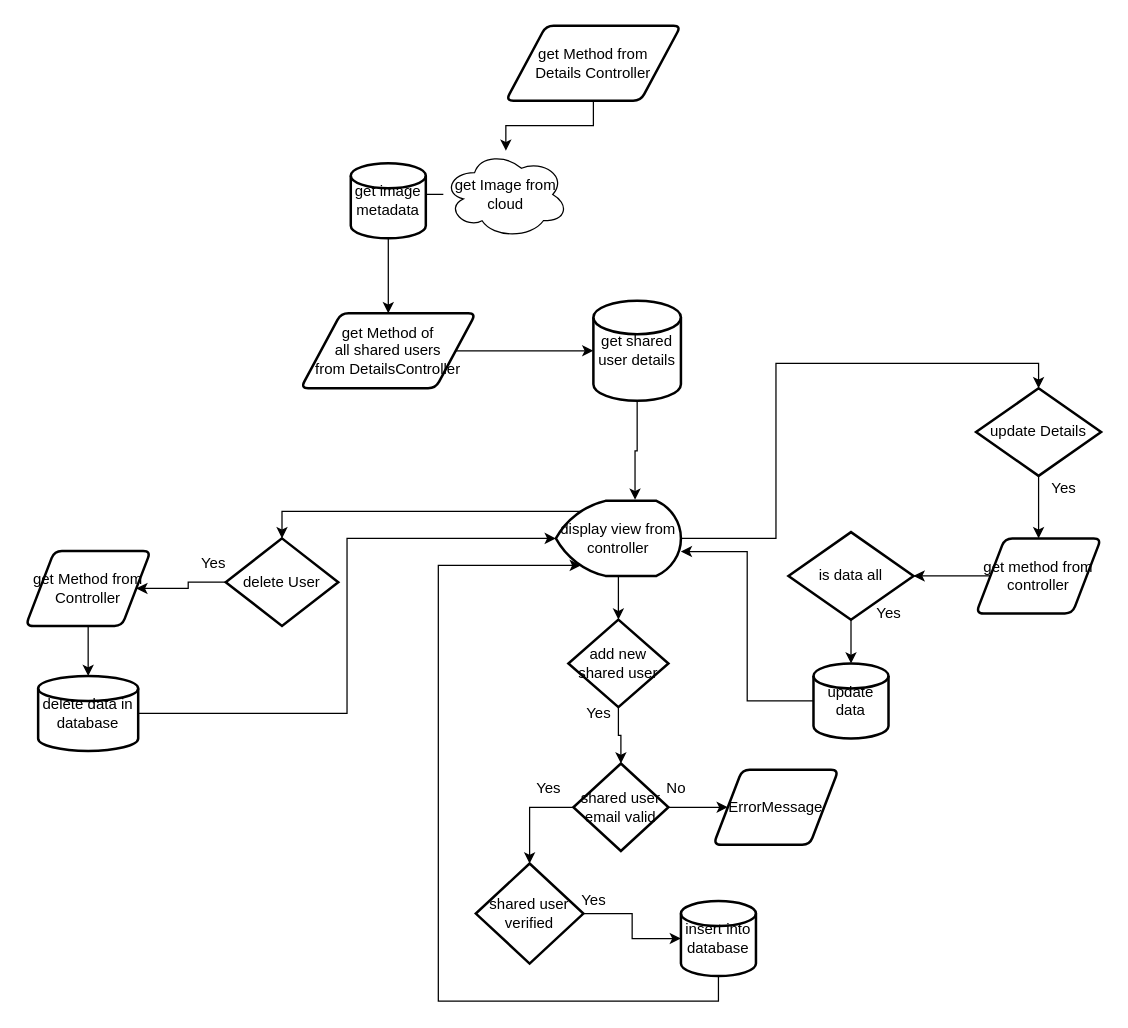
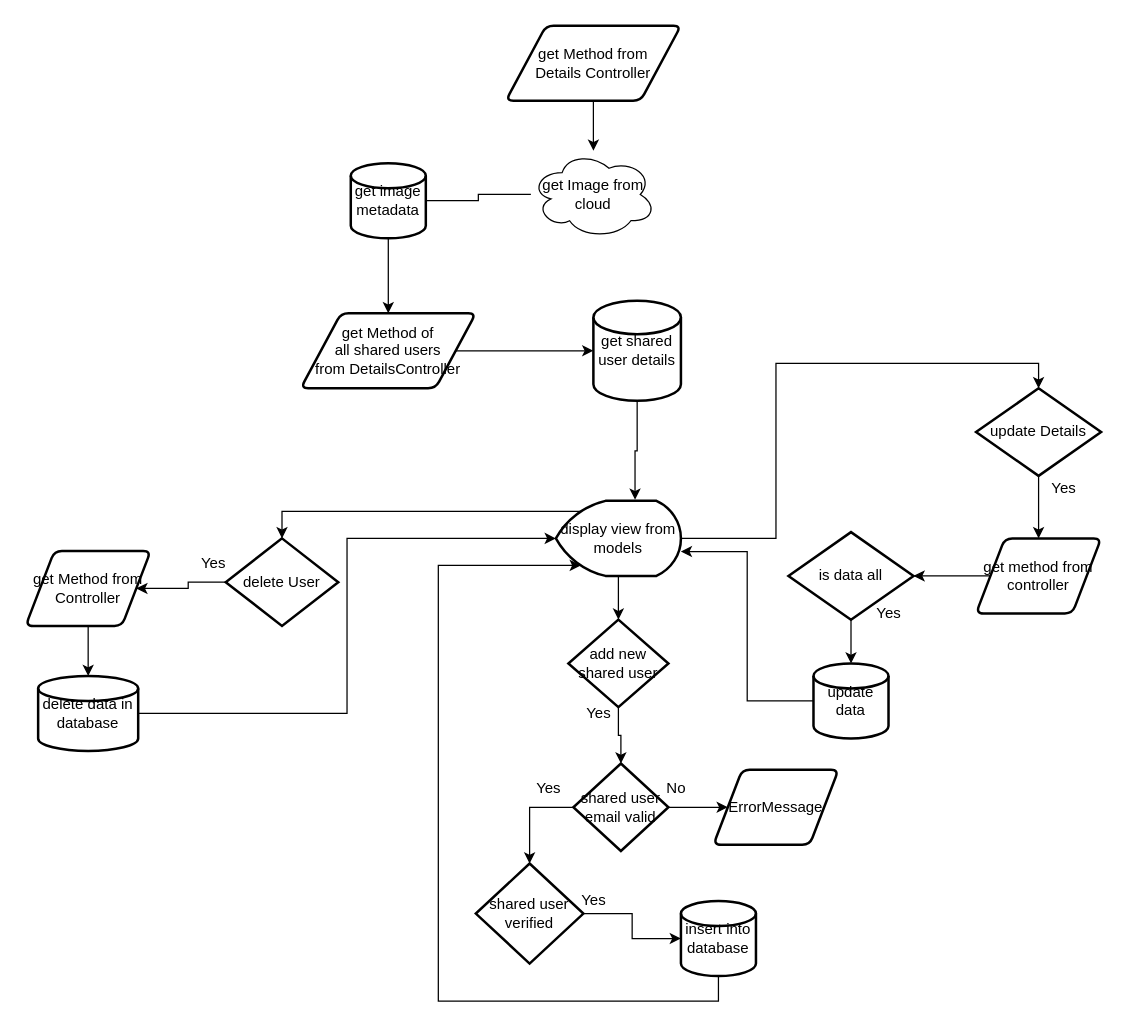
- <mxCell id="5" value="get Image from &lt;br&gt;cloud" style="ellipse;shape=cloud;whiteSpace=wrap;html=1;" vertex="1" parent="1"><mxGeometry x="354" y="120" width="100" height="70" as="geometry" /></mxCell>
+ <mxCell id="5" value="get Image from &lt;br&gt;cloud" style="ellipse;shape=cloud;whiteSpace=wrap;html=1;" vertex="1" parent="1"><mxGeometry x="424" y="120" width="100" height="70" as="geometry" /></mxCell>
- <mxCell id="11" value="display view from controller" style="strokeWidth=2;html=1;shape=mxgraph.flowchart.display;whiteSpace=wrap;" vertex="1" parent="1"><mxGeometry x="444" y="400" width="100" height="60" as="geometry" /></mxCell>
+ <mxCell id="11" value="display view from models" style="strokeWidth=2;html=1;shape=mxgraph.flowchart.display;whiteSpace=wrap;" vertex="1" parent="1"><mxGeometry x="444" y="400" width="100" height="60" as="geometry" /></mxCell>
